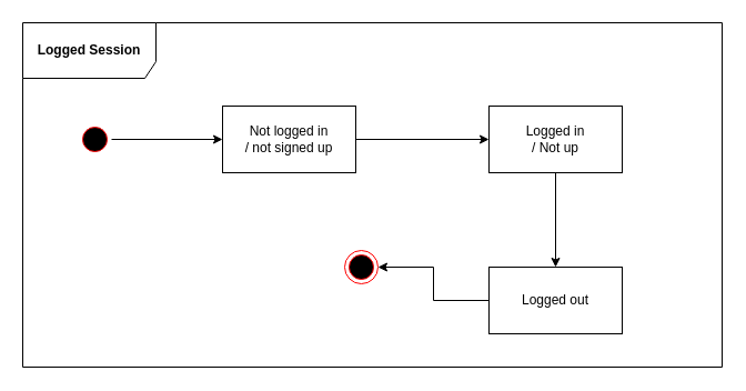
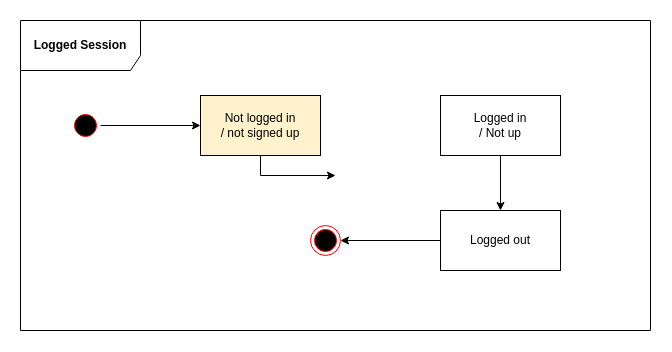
- <mxCell id="6" value="Not logged in&lt;br&gt;/ not signed up" style="rounded=0;whiteSpace=wrap;html=1;" vertex="1" parent="1"><mxGeometry x="200" y="95" width="120" height="60" as="geometry" /></mxCell>
+ <mxCell id="6" value="Not logged in&lt;br&gt;/ not signed up" style="rounded=0;whiteSpace=wrap;html=1;fillColor=#fff2cc;" vertex="1" parent="1"><mxGeometry x="200" y="95" width="120" height="60" as="geometry" /></mxCell>
- <mxCell id="5" style="edgeStyle=orthogonalEdgeStyle;rounded=0;orthogonalLoop=1;jettySize=auto;html=1;entryX=0;entryY=0.5;entryDx=0;entryDy=0;" edge="1" parent="1" source="6" target="8"><mxGeometry relative="1" as="geometry" /></mxCell>
+ <mxCell id="5" style="edgeStyle=orthogonalEdgeStyle;rounded=0;orthogonalLoop=1;jettySize=auto;html=1;" edge="1" parent="1" source="6" target="2"><mxGeometry relative="1" as="geometry" /></mxCell>
- <mxCell id="10" value="Logged out" style="rounded=0;whiteSpace=wrap;html=1;" vertex="1" parent="1"><mxGeometry x="440" y="240" width="120" height="60" as="geometry" /></mxCell>
+ <mxCell id="10" value="Logged out" style="rounded=0;whiteSpace=wrap;html=1;" vertex="1" parent="1"><mxGeometry x="440" y="210" width="120" height="60" as="geometry" /></mxCell>
